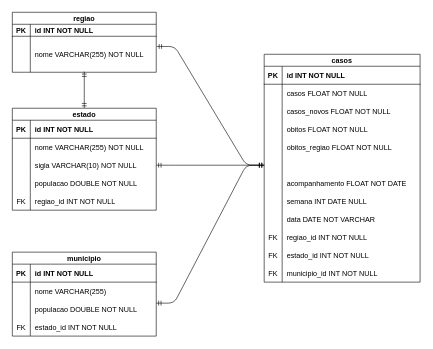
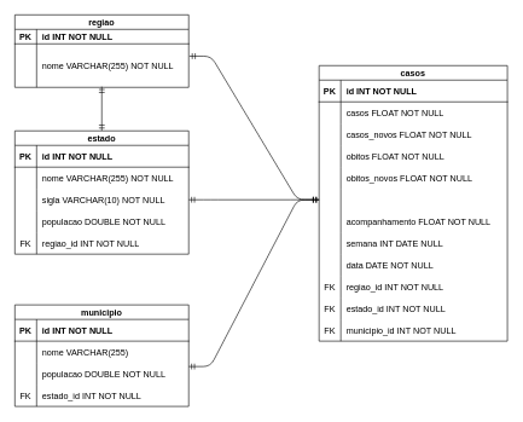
- <mxCell id="54" value="obitos_regiao FLOAT NOT NULL" style="shape=partialRectangle;connectable=0;fillColor=none;top=0;left=0;bottom=0;right=0;align=left;spacingLeft=6;overflow=hidden;" vertex="1" parent="52"><mxGeometry x="30" width="230" height="30" as="geometry" /></mxCell>
+ <mxCell id="54" value="obitos_novos FLOAT NOT NULL" style="shape=partialRectangle;connectable=0;fillColor=none;top=0;left=0;bottom=0;right=0;align=left;spacingLeft=6;overflow=hidden;" vertex="1" parent="52"><mxGeometry x="30" width="230" height="30" as="geometry" /></mxCell>
- <mxCell id="59" value="acompanhamento FLOAT NOT DATE" style="shape=partialRectangle;connectable=0;fillColor=none;top=0;left=0;bottom=0;right=0;align=left;spacingLeft=6;overflow=hidden;" vertex="1" parent="57"><mxGeometry x="30" width="230" height="30" as="geometry" /></mxCell>
+ <mxCell id="59" value="acompanhamento FLOAT NOT NULL" style="shape=partialRectangle;connectable=0;fillColor=none;top=0;left=0;bottom=0;right=0;align=left;spacingLeft=6;overflow=hidden;" vertex="1" parent="57"><mxGeometry x="30" width="230" height="30" as="geometry" /></mxCell>
- <mxCell id="65" value="data DATE NOT VARCHAR" style="shape=partialRectangle;connectable=0;fillColor=none;top=0;left=0;bottom=0;right=0;align=left;spacingLeft=6;overflow=hidden;" vertex="1" parent="63"><mxGeometry x="30" width="230" height="30" as="geometry" /></mxCell>
+ <mxCell id="65" value="data DATE NOT NULL" style="shape=partialRectangle;connectable=0;fillColor=none;top=0;left=0;bottom=0;right=0;align=left;spacingLeft=6;overflow=hidden;" vertex="1" parent="63"><mxGeometry x="30" width="230" height="30" as="geometry" /></mxCell>
